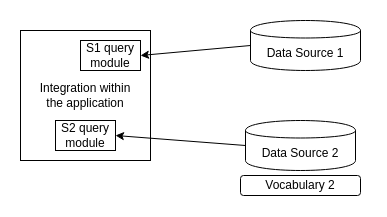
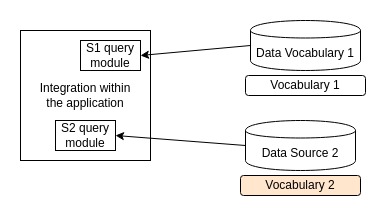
- <mxCell id="5" value="Data Source 1" style="shape=cylinder;whiteSpace=wrap;html=1;boundedLbl=1;backgroundOutline=1;" vertex="1" parent="1"><mxGeometry x="250" y="20" width="110" height="50" as="geometry" /></mxCell>
+ <mxCell id="5" value="Data Vocabulary 1" style="shape=cylinder;whiteSpace=wrap;html=1;boundedLbl=1;backgroundOutline=1;" vertex="1" parent="1"><mxGeometry x="250" y="20" width="110" height="50" as="geometry" /></mxCell>
+ <mxCell id="6" value="Vocabulary 1" style="rounded=1;whiteSpace=wrap;html=1;" vertex="1" parent="1"><mxGeometry x="245" y="75" width="120" height="20" as="geometry" /></mxCell>
- <mxCell id="9" value="Vocabulary 2" style="rounded=1;whiteSpace=wrap;html=1;" vertex="1" parent="1"><mxGeometry x="240" y="175" width="120" height="20" as="geometry" /></mxCell>
+ <mxCell id="9" value="Vocabulary 2" style="rounded=1;whiteSpace=wrap;html=1;fillColor=#ffe6cc;" vertex="1" parent="1"><mxGeometry x="240" y="175" width="120" height="20" as="geometry" /></mxCell>
